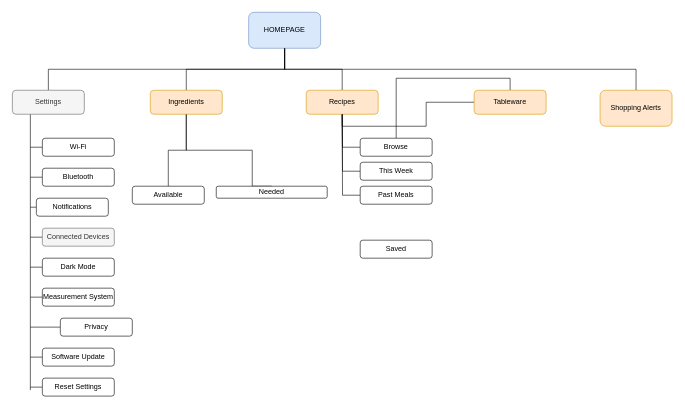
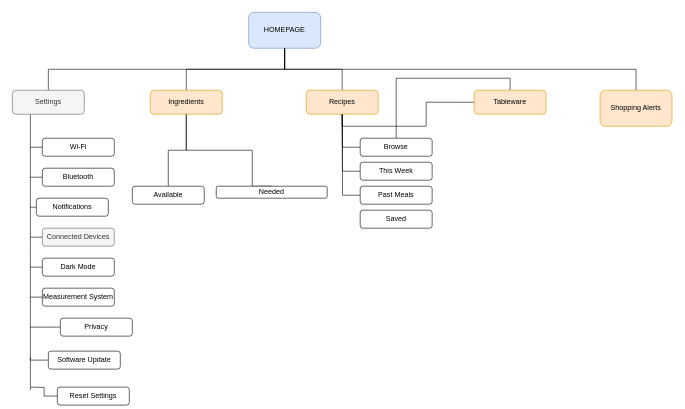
- <mxCell id="43" value="Saved" style="rounded=1;whiteSpace=wrap;html=1;" vertex="1" parent="1"><mxGeometry x="600" y="400" width="120" height="30" as="geometry" /></mxCell>
+ <mxCell id="43" value="Saved" style="rounded=1;whiteSpace=wrap;html=1;" vertex="1" parent="1"><mxGeometry x="600" y="350" width="120" height="30" as="geometry" /></mxCell>
- <mxCell id="31" value="Software Update" style="rounded=1;whiteSpace=wrap;html=1;" vertex="1" parent="1"><mxGeometry x="70" y="580" width="120" height="30" as="geometry" /></mxCell>
+ <mxCell id="31" value="Software Update" style="rounded=1;whiteSpace=wrap;html=1;" vertex="1" parent="1"><mxGeometry x="80" y="585" width="120" height="30" as="geometry" /></mxCell>
- <mxCell id="33" value="Reset Settings" style="rounded=1;whiteSpace=wrap;html=1;" vertex="1" parent="1"><mxGeometry x="70" y="630" width="120" height="30" as="geometry" /></mxCell>
+ <mxCell id="33" value="Reset Settings" style="rounded=1;whiteSpace=wrap;html=1;" vertex="1" parent="1"><mxGeometry x="95" y="645" width="120" height="30" as="geometry" /></mxCell>
